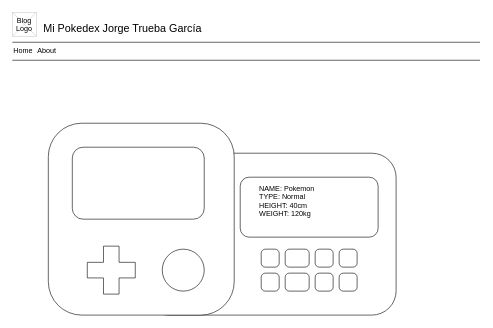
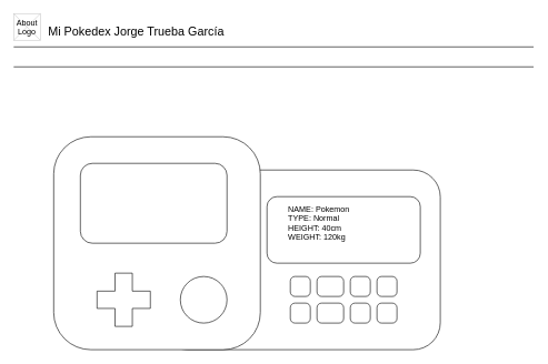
- <mxCell id="10" value="Blog &#10;Logo" style="text;spacingTop=-5;align=center" parent="1" vertex="1"><mxGeometry x="20" y="25" width="40" height="40" as="geometry" /></mxCell>
+ <mxCell id="10" value="About &#10;Logo" style="text;spacingTop=-5;align=center" parent="1" vertex="1"><mxGeometry x="20" y="25" width="40" height="40" as="geometry" /></mxCell>
- <mxCell id="7" value="Home" style="text;spacingTop=-5;" parent="1" vertex="1"><mxGeometry x="20" y="75" width="30" height="20" as="geometry" /></mxCell>
- <mxCell id="8" value="About" style="text;spacingTop=-5;" parent="1" vertex="1"><mxGeometry x="60" y="75" width="30" height="20" as="geometry" /></mxCell>
